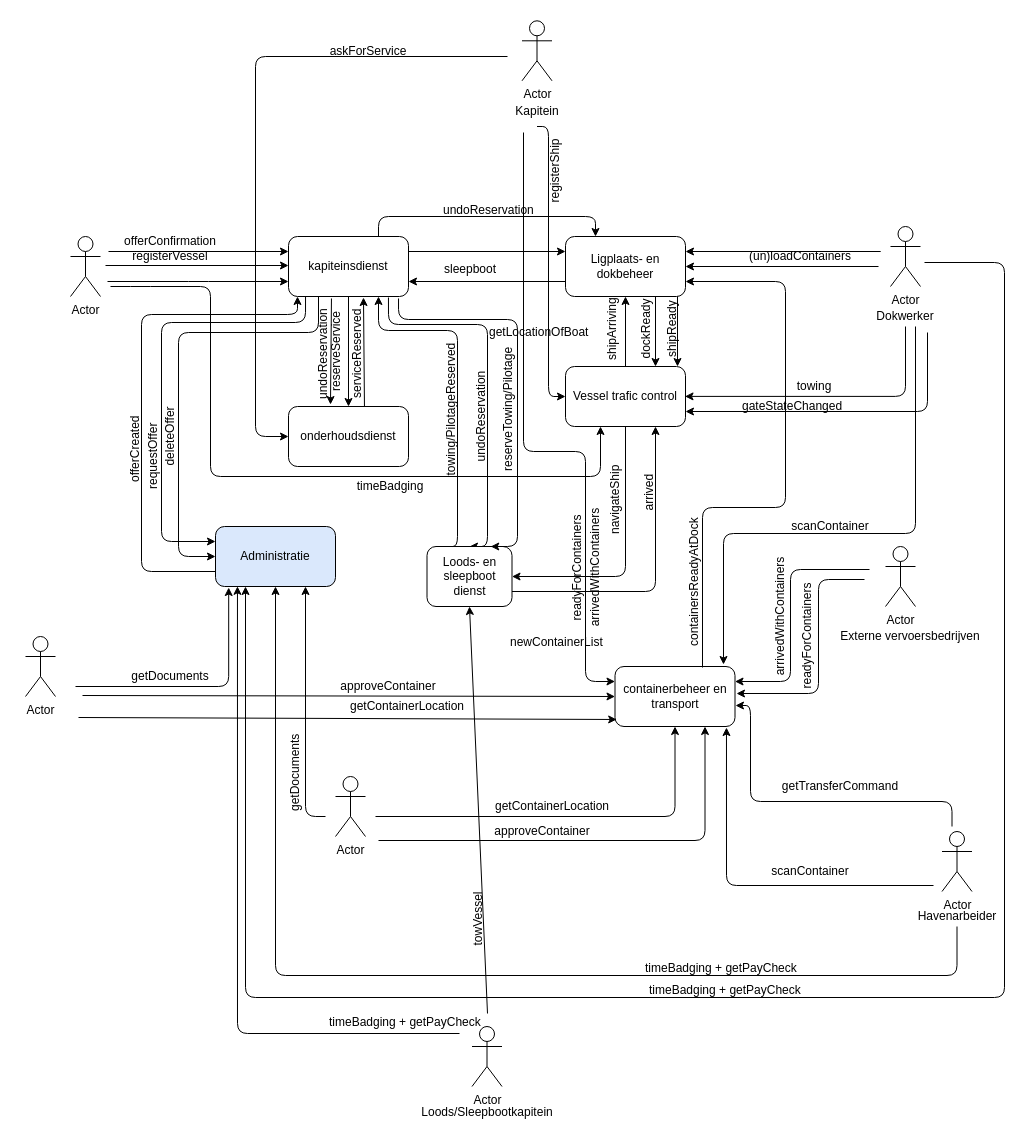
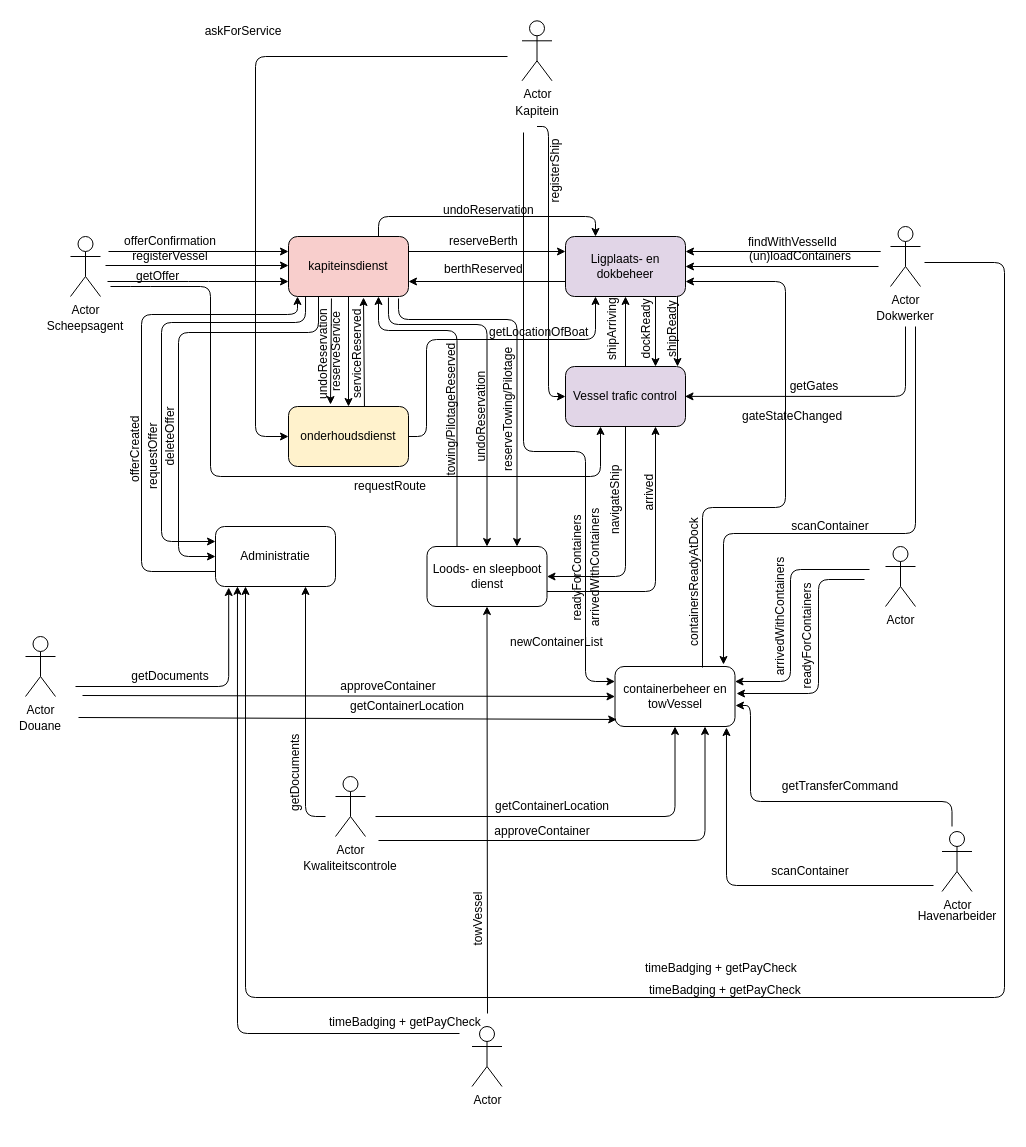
- <mxCell id="64" value="askForService" style="text;html=1;strokeColor=none;fillColor=none;align=center;verticalAlign=middle;whiteSpace=wrap;rounded=0;" parent="1" vertex="1"><mxGeometry x="348" y="40.5" width="40" height="20" as="geometry" /></mxCell>
+ <mxCell id="64" value="askForService" style="text;html=1;strokeColor=none;fillColor=none;align=center;verticalAlign=middle;whiteSpace=wrap;rounded=0;" parent="1" vertex="1"><mxGeometry x="223" y="20.5" width="40" height="20" as="geometry" /></mxCell>
+ <mxCell id="94" value="reserveBerth&lt;br&gt;" style="text;html=1;resizable=0;points=[];autosize=1;align=left;verticalAlign=top;spacingTop=-4;" parent="1" vertex="1"><mxGeometry x="447" y="231" width="79" height="14" as="geometry" /></mxCell>
+ <mxCell id="116" value="findWithVesselId" style="text;html=1;resizable=0;points=[];autosize=1;align=left;verticalAlign=top;spacingTop=-4;" vertex="1" parent="1"><mxGeometry x="745.5" y="232" width="99" height="14" as="geometry" /></mxCell>
- <mxCell id="5" value="kapiteinsdienst" style="rounded=1;whiteSpace=wrap;html=1;" parent="1" vertex="1"><mxGeometry x="288" y="236" width="120" height="60" as="geometry" /></mxCell>
+ <mxCell id="5" value="kapiteinsdienst" style="rounded=1;whiteSpace=wrap;html=1;fillColor=#f8cecc;" parent="1" vertex="1"><mxGeometry x="288" y="236" width="120" height="60" as="geometry" /></mxCell>
- <mxCell id="15" value="Ligplaats- en dokbeheer" style="rounded=1;whiteSpace=wrap;html=1;" parent="1" vertex="1"><mxGeometry x="565" y="236" width="120" height="60" as="geometry" /></mxCell>
+ <mxCell id="15" value="Ligplaats- en dokbeheer" style="rounded=1;whiteSpace=wrap;html=1;fillColor=#e1d5e7;" parent="1" vertex="1"><mxGeometry x="565" y="236" width="120" height="60" as="geometry" /></mxCell>
- <mxCell id="95" value="sleepboot&lt;br&gt;" style="text;html=1;resizable=0;points=[];autosize=1;align=left;verticalAlign=top;spacingTop=-4;" parent="1" vertex="1"><mxGeometry x="442" y="259" width="89" height="14" as="geometry" /></mxCell>
+ <mxCell id="95" value="berthReserved&lt;br&gt;" style="text;html=1;resizable=0;points=[];autosize=1;align=left;verticalAlign=top;spacingTop=-4;" parent="1" vertex="1"><mxGeometry x="442" y="259" width="89" height="14" as="geometry" /></mxCell>
+ <mxCell id="97" value="getOffer" style="text;html=1;resizable=0;points=[];autosize=1;align=left;verticalAlign=top;spacingTop=-4;" parent="1" vertex="1"><mxGeometry x="134" y="266" width="53" height="14" as="geometry" /></mxCell>
+ <mxCell id="11" value="Scheepsagent" style="text;html=1;strokeColor=none;fillColor=none;align=center;verticalAlign=middle;whiteSpace=wrap;rounded=0;" parent="1" vertex="1"><mxGeometry x="65" y="316" width="40" height="20" as="geometry" /></mxCell>
+ <mxCell id="57" value="" style="edgeStyle=segmentEdgeStyle;endArrow=classic;html=1;exitX=1;exitY=0.5;exitDx=0;exitDy=0;entryX=0.25;entryY=1;entryDx=0;entryDy=0;" parent="1" source="6" target="15" edge="1"><mxGeometry width="50" height="50" relative="1" as="geometry"><mxPoint x="429" y="416" as="sourcePoint" /><mxPoint x="458" y="365.8" as="targetPoint" /><Array as="points"><mxPoint x="426" y="436" /><mxPoint x="426" y="339" /><mxPoint x="595" y="339" /></Array></mxGeometry></mxCell>
- <mxCell id="52" value="towing" style="text;html=1;strokeColor=none;fillColor=none;align=center;verticalAlign=middle;whiteSpace=wrap;rounded=0;" parent="1" vertex="1"><mxGeometry x="768" y="376" width="92" height="20" as="geometry" /></mxCell>
+ <mxCell id="52" value="getGates" style="text;html=1;strokeColor=none;fillColor=none;align=center;verticalAlign=middle;whiteSpace=wrap;rounded=0;" parent="1" vertex="1"><mxGeometry x="768" y="376" width="92" height="20" as="geometry" /></mxCell>
- <mxCell id="24" value="Vessel trafic control" style="rounded=1;whiteSpace=wrap;html=1;" parent="1" vertex="1"><mxGeometry x="565" y="366" width="120" height="60" as="geometry" /></mxCell>
+ <mxCell id="24" value="Vessel trafic control" style="rounded=1;whiteSpace=wrap;html=1;fillColor=#e1d5e7;" parent="1" vertex="1"><mxGeometry x="565" y="366" width="120" height="60" as="geometry" /></mxCell>
- <mxCell id="109" value="gateStateChanged&lt;br&gt;" style="text;html=1;resizable=0;points=[];autosize=1;align=left;verticalAlign=top;spacingTop=-4;" parent="1" vertex="1"><mxGeometry x="740" y="396" width="110" height="14" as="geometry" /></mxCell>
+ <mxCell id="109" value="gateStateChanged&lt;br&gt;" style="text;html=1;resizable=0;points=[];autosize=1;align=left;verticalAlign=top;spacingTop=-4;" parent="1" vertex="1"><mxGeometry x="740" y="406" width="110" height="14" as="geometry" /></mxCell>
- <mxCell id="23" style="edgeStyle=orthogonalEdgeStyle;rounded=1;orthogonalLoop=1;jettySize=auto;html=1;exitX=1;exitY=0.75;exitDx=0;exitDy=0;startArrow=classic;startFill=1;endArrow=none;endFill=0;entryX=1.05;entryY=1.3;entryDx=0;entryDy=0;entryPerimeter=0;" parent="1" source="24" target="47" edge="1"><mxGeometry relative="1" as="geometry"><mxPoint x="926" y="334" as="targetPoint" /></mxGeometry></mxCell>
- <mxCell id="6" value="onderhoudsdienst" style="rounded=1;whiteSpace=wrap;html=1;" parent="1" vertex="1"><mxGeometry x="288" y="406" width="120" height="60" as="geometry" /></mxCell>
+ <mxCell id="6" value="onderhoudsdienst" style="rounded=1;whiteSpace=wrap;html=1;fillColor=#fff2cc;" parent="1" vertex="1"><mxGeometry x="288" y="406" width="120" height="60" as="geometry" /></mxCell>
- <mxCell id="27" value="timeBadging" style="text;html=1;strokeColor=none;fillColor=none;align=center;verticalAlign=middle;whiteSpace=wrap;rounded=0;" parent="1" vertex="1"><mxGeometry x="370" y="476" width="40" height="20" as="geometry" /></mxCell>
+ <mxCell id="27" value="requestRoute" style="text;html=1;strokeColor=none;fillColor=none;align=center;verticalAlign=middle;whiteSpace=wrap;rounded=0;" parent="1" vertex="1"><mxGeometry x="370" y="476" width="40" height="20" as="geometry" /></mxCell>
- <mxCell id="18" value="Administratie" style="rounded=1;whiteSpace=wrap;html=1;fillColor=#dae8fc;" parent="1" vertex="1"><mxGeometry x="215" y="526" width="120" height="60" as="geometry" /></mxCell>
+ <mxCell id="18" value="Administratie" style="rounded=1;whiteSpace=wrap;html=1;" parent="1" vertex="1"><mxGeometry x="215" y="526" width="120" height="60" as="geometry" /></mxCell>
- <mxCell id="30" value="Loods- en sleepboot dienst" style="rounded=1;whiteSpace=wrap;html=1;" parent="1" vertex="1"><mxGeometry x="426.5" y="546" width="85" height="60" as="geometry" /></mxCell>
+ <mxCell id="30" value="Loods- en sleepboot dienst" style="rounded=1;whiteSpace=wrap;html=1;" parent="1" vertex="1"><mxGeometry x="426.5" y="546" width="120" height="60" as="geometry" /></mxCell>
- <mxCell id="33" value="Externe vervoersbedrijven" style="text;html=1;strokeColor=none;fillColor=none;align=center;verticalAlign=middle;whiteSpace=wrap;rounded=0;" parent="1" vertex="1"><mxGeometry x="835" y="626" width="150" height="20" as="geometry" /></mxCell>
- <mxCell id="38" value="containerbeheer en transport" style="rounded=1;whiteSpace=wrap;html=1;" parent="1" vertex="1"><mxGeometry x="614.5" y="666" width="120" height="60" as="geometry" /></mxCell>
+ <mxCell id="38" value="containerbeheer en towVessel" style="rounded=1;whiteSpace=wrap;html=1;" parent="1" vertex="1"><mxGeometry x="614.5" y="666" width="120" height="60" as="geometry" /></mxCell>
+ <mxCell id="21" value="Douane" style="text;html=1;strokeColor=none;fillColor=none;align=center;verticalAlign=middle;whiteSpace=wrap;rounded=0;" parent="1" vertex="1"><mxGeometry x="20" y="716" width="40" height="20" as="geometry" /></mxCell>
+ <mxCell id="35" value="Kwaliteitscontrole" style="text;html=1;strokeColor=none;fillColor=none;align=center;verticalAlign=middle;whiteSpace=wrap;rounded=0;" parent="1" vertex="1"><mxGeometry x="330" y="856" width="40" height="20" as="geometry" /></mxCell>
- <mxCell id="53" value="" style="edgeStyle=segmentEdgeStyle;endArrow=classic;html=1;entryX=0.5;entryY=1;entryDx=0;entryDy=0;exitX=0.5;exitY=1;exitDx=0;exitDy=0;" parent="1" source="44" target="18" edge="1"><mxGeometry width="50" height="50" relative="1" as="geometry"><mxPoint x="819" y="879" as="sourcePoint" /><mxPoint x="188" y="739" as="targetPoint" /><Array as="points"><mxPoint x="957" y="975" /><mxPoint x="275" y="975" /></Array></mxGeometry></mxCell>
- <mxCell id="41" value="Loods/Sleepbootkapitein" style="text;html=1;strokeColor=none;fillColor=none;align=center;verticalAlign=middle;whiteSpace=wrap;rounded=0;" parent="1" vertex="1"><mxGeometry x="466.5" y="1098.5" width="40" height="26" as="geometry" /></mxCell>
